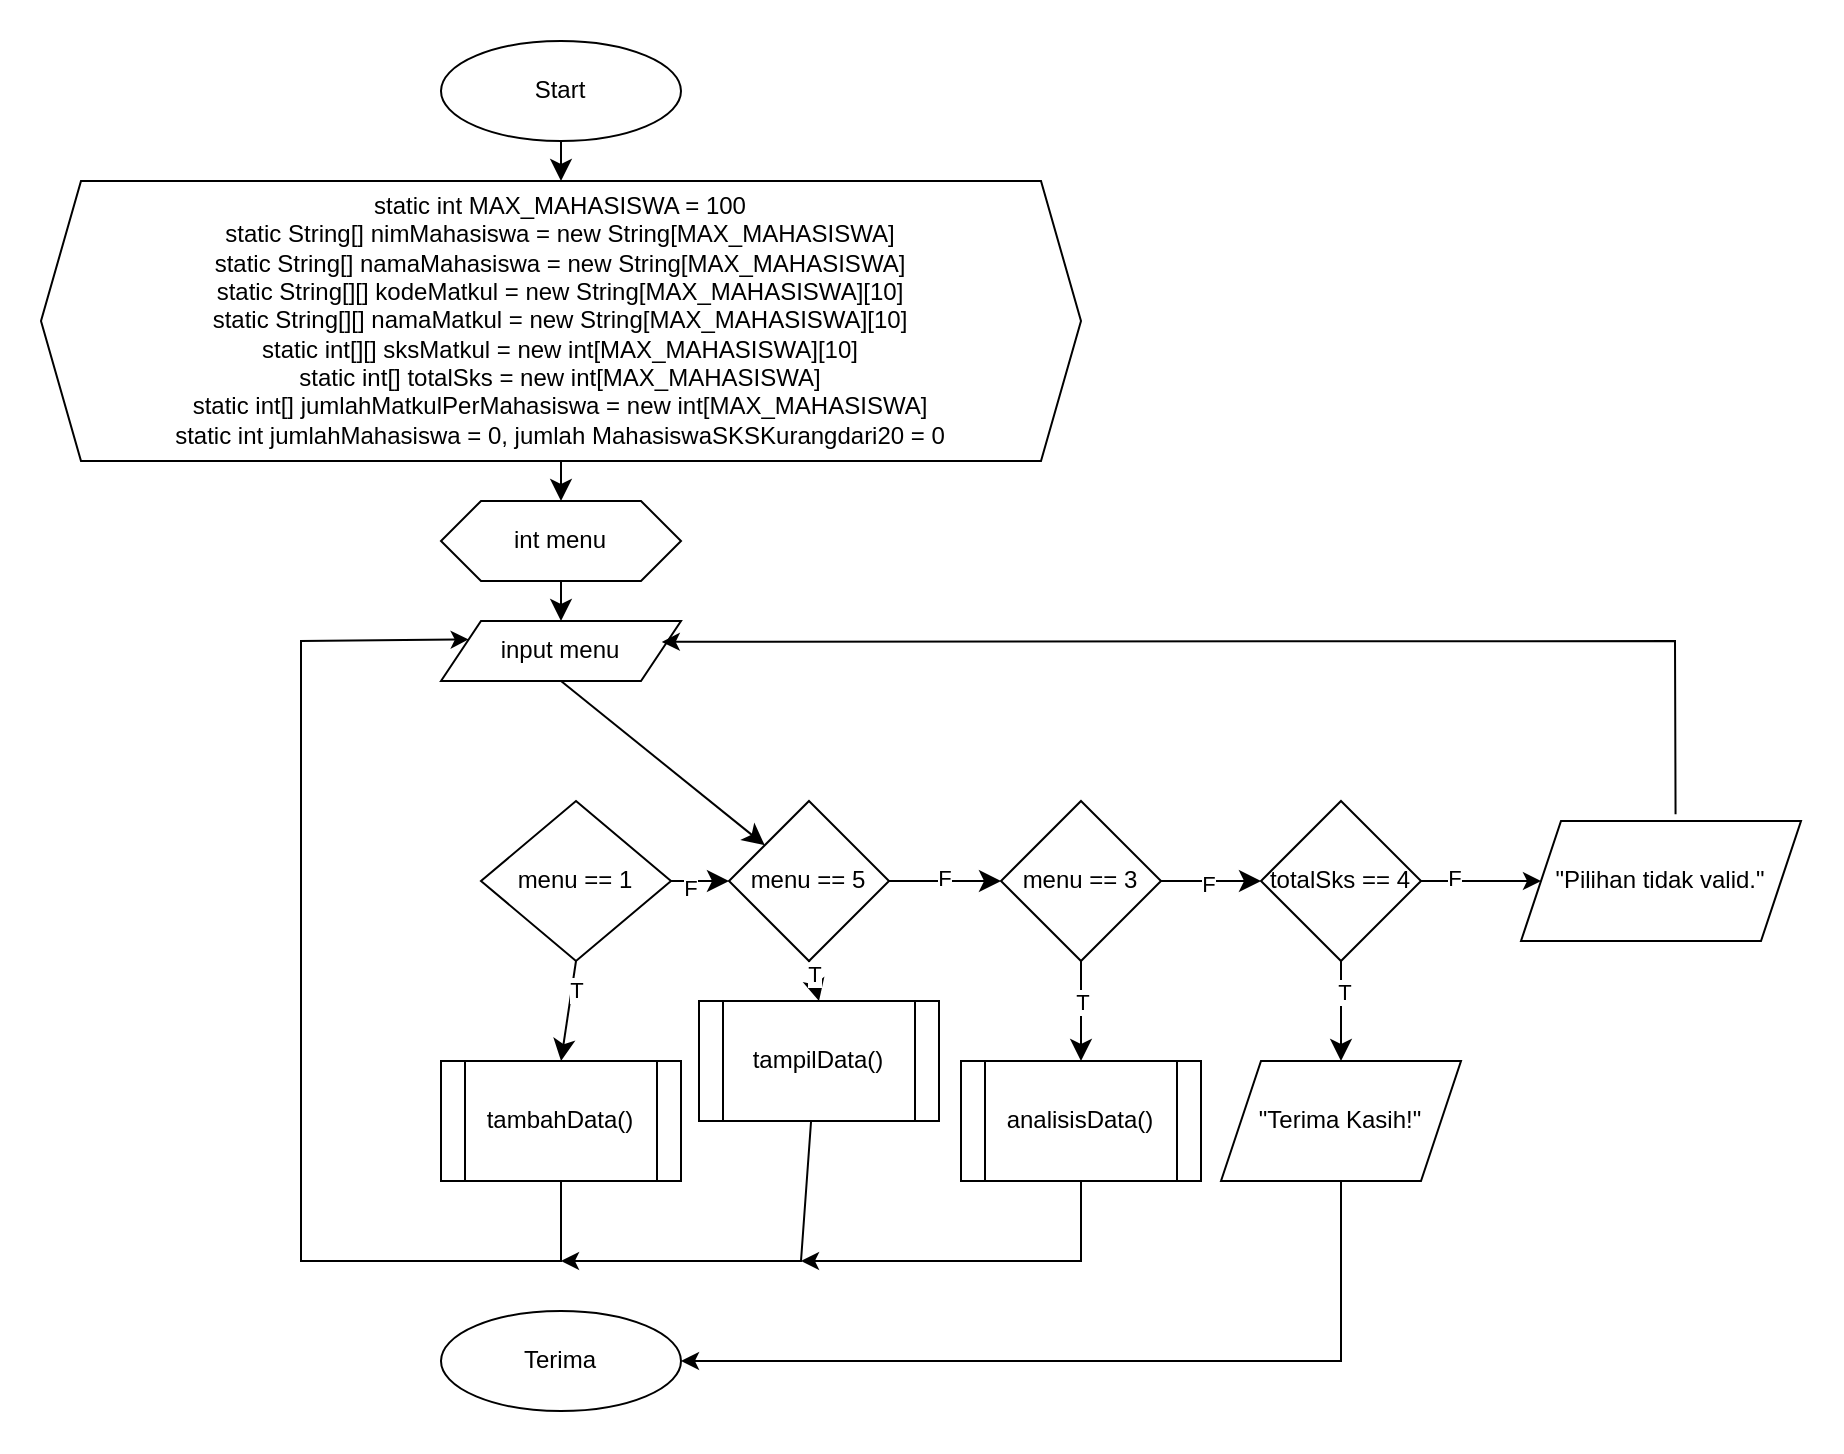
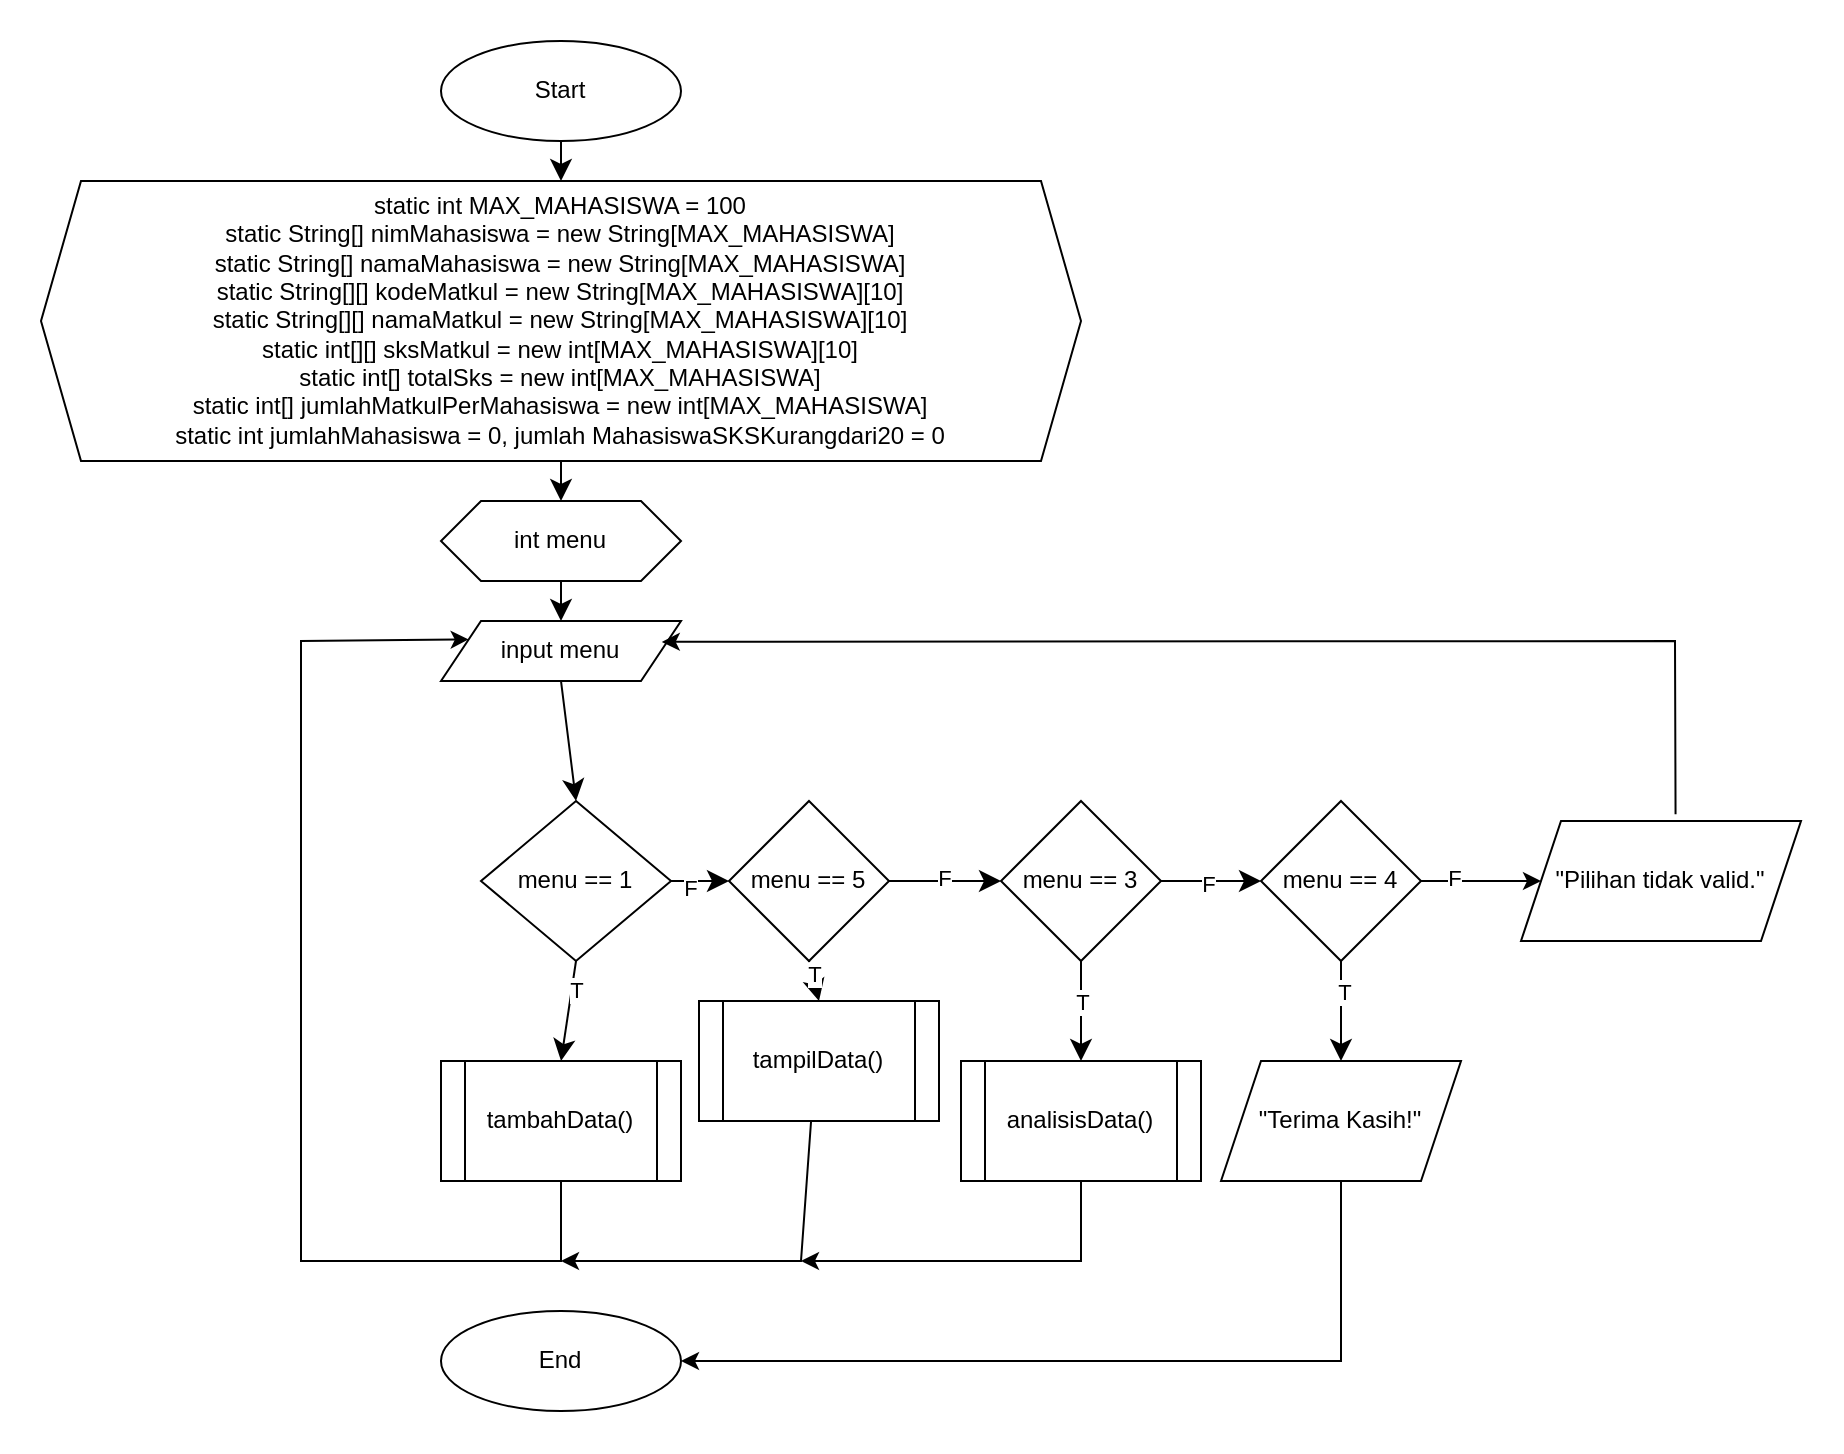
- <mxCell id="6" style="edgeStyle=none;curved=1;rounded=0;orthogonalLoop=1;jettySize=auto;html=1;exitX=0.5;exitY=1;exitDx=0;exitDy=0;fontSize=12;startSize=8;endSize=8;" parent="1" source="7" target="18" edge="1"><mxGeometry relative="1" as="geometry"><mxPoint x="280" y="360" as="targetPoint" /></mxGeometry></mxCell>
+ <mxCell id="6" style="edgeStyle=none;curved=1;rounded=0;orthogonalLoop=1;jettySize=auto;html=1;exitX=0.5;exitY=1;exitDx=0;exitDy=0;fontSize=12;startSize=8;endSize=8;entryX=0.5;entryY=0;entryDx=0;entryDy=0;" parent="1" source="7" target="12" edge="1"><mxGeometry relative="1" as="geometry"><mxPoint x="280" y="360" as="targetPoint" /></mxGeometry></mxCell>
- <mxCell id="31" value="totalSks == 4" style="rhombus;whiteSpace=wrap;html=1;" parent="1" vertex="1"><mxGeometry x="630" y="400" width="80" height="80" as="geometry" /></mxCell>
+ <mxCell id="31" value="menu == 4" style="rhombus;whiteSpace=wrap;html=1;" parent="1" vertex="1"><mxGeometry x="630" y="400" width="80" height="80" as="geometry" /></mxCell>
- <mxCell id="35" value="Terima" style="ellipse;whiteSpace=wrap;html=1;" parent="1" vertex="1"><mxGeometry x="220" y="655" width="120" height="50" as="geometry" /></mxCell>
+ <mxCell id="35" value="End" style="ellipse;whiteSpace=wrap;html=1;" parent="1" vertex="1"><mxGeometry x="220" y="655" width="120" height="50" as="geometry" /></mxCell>
